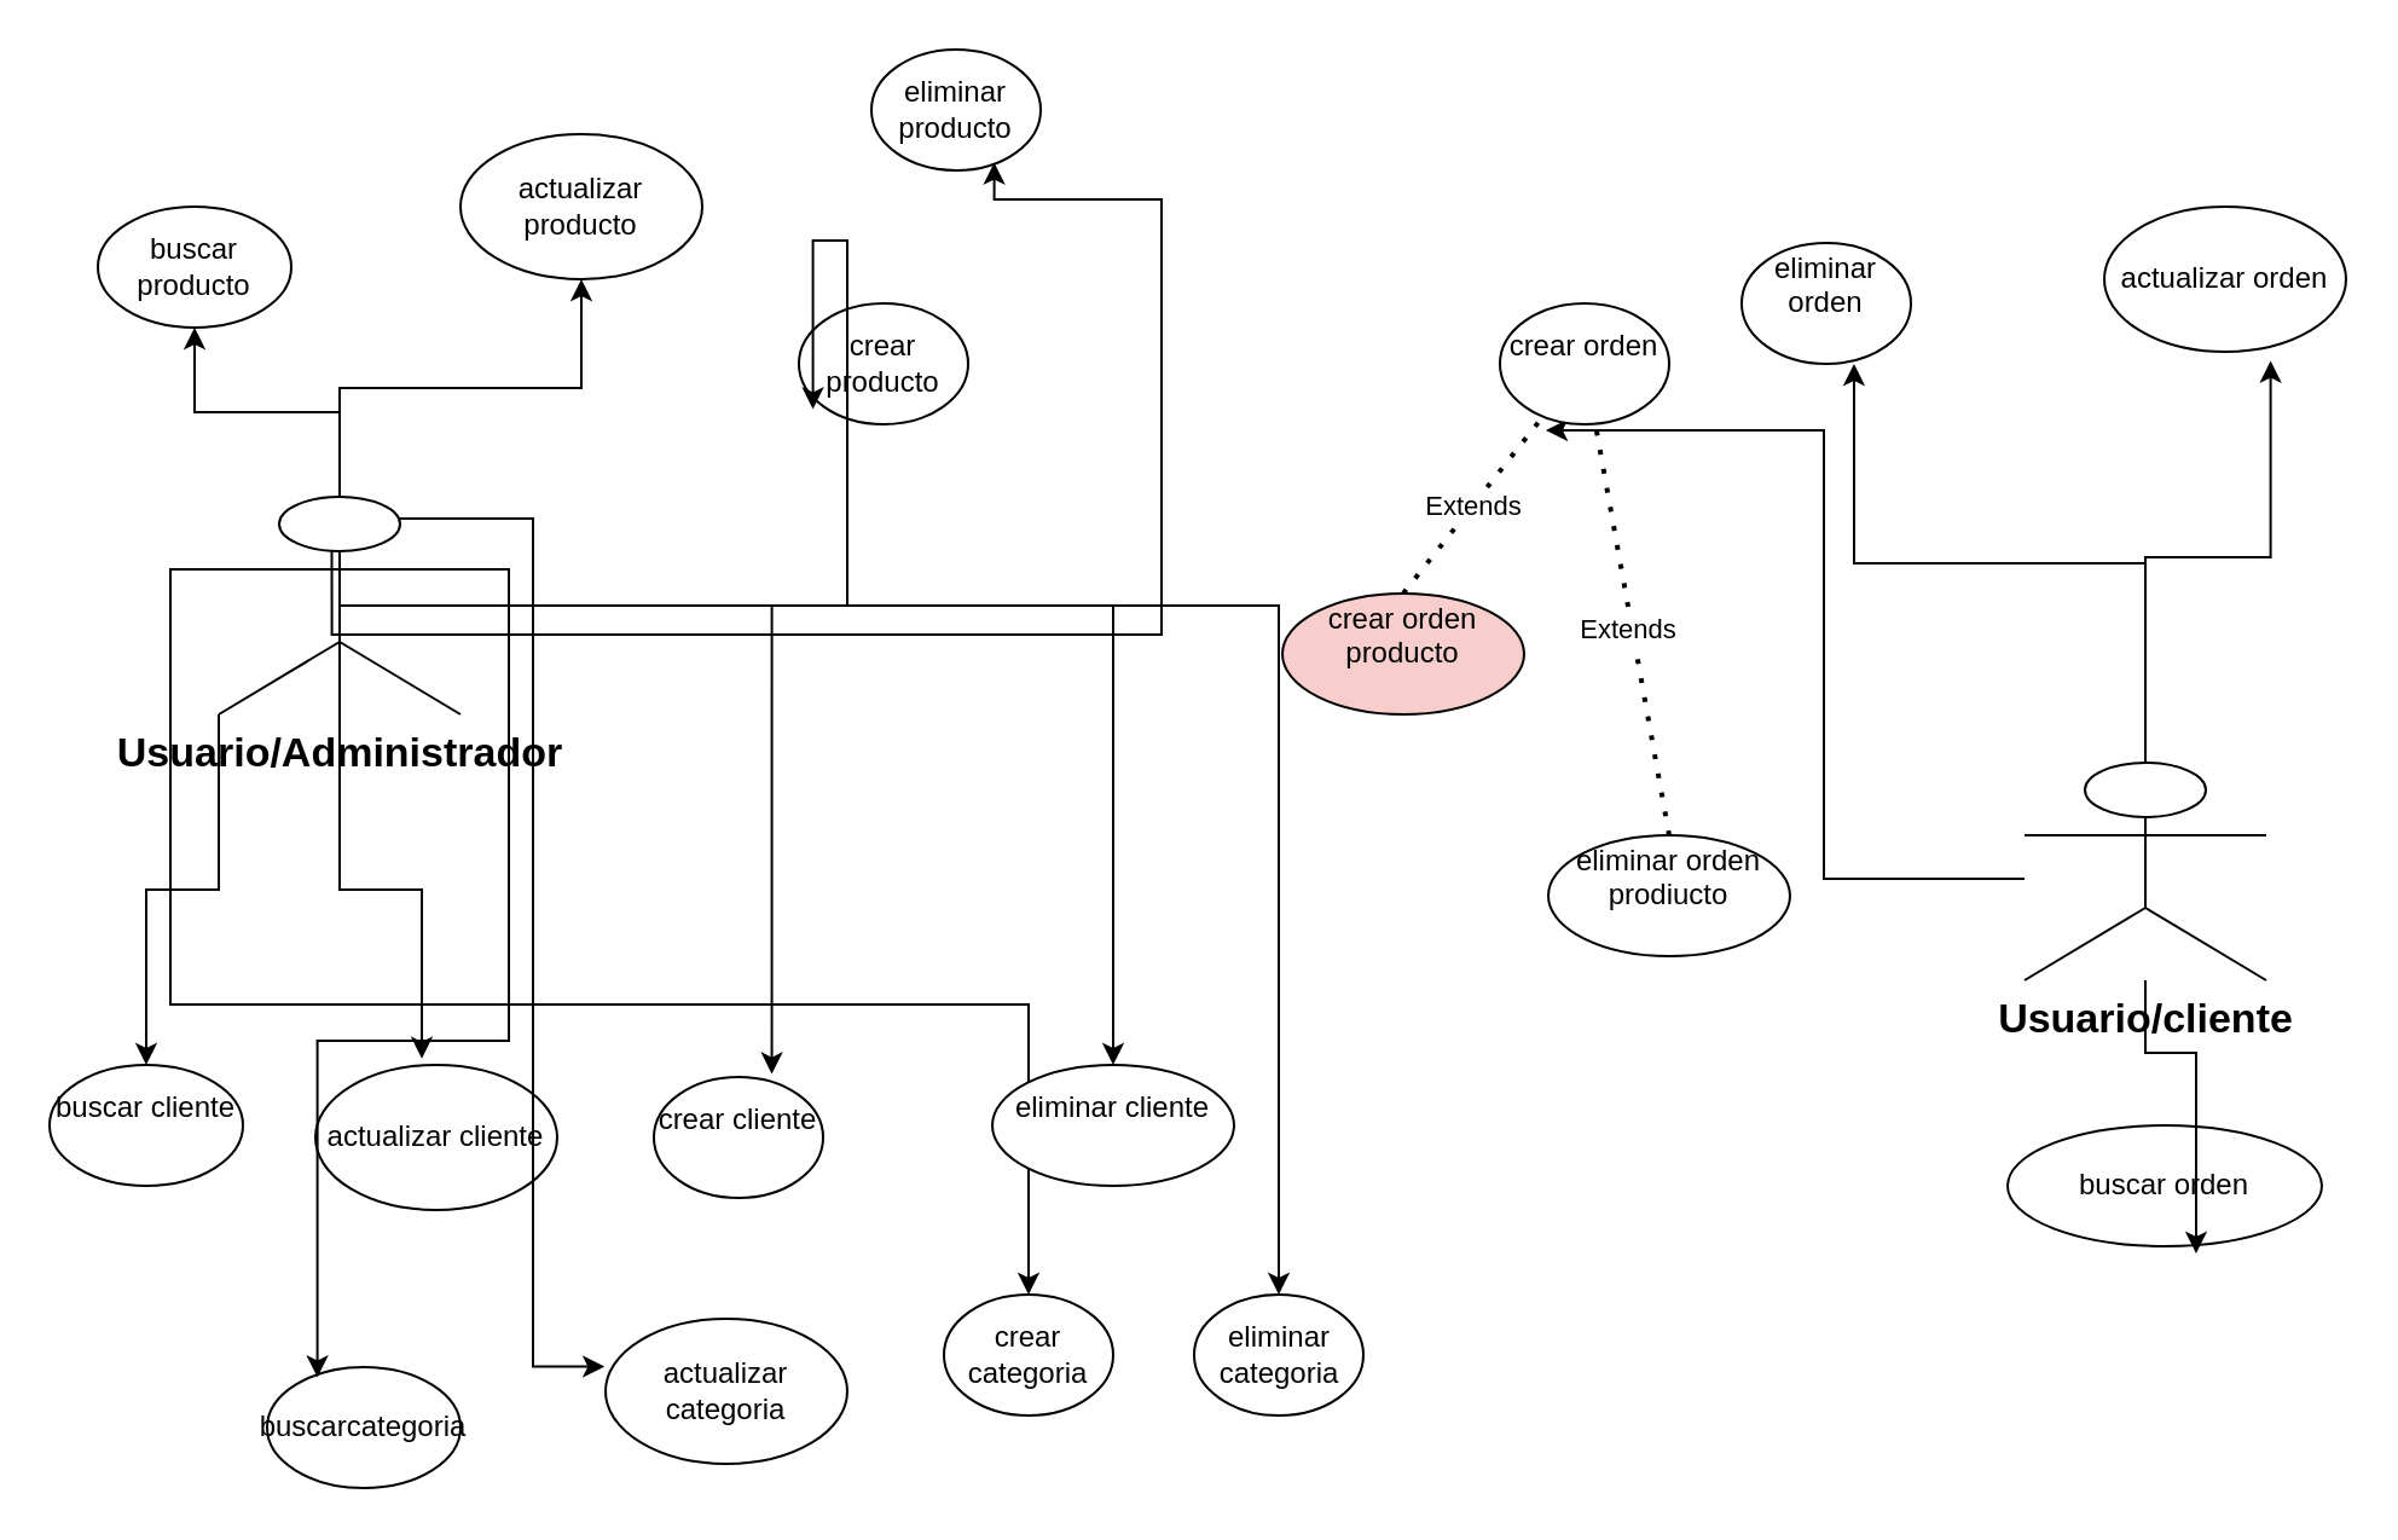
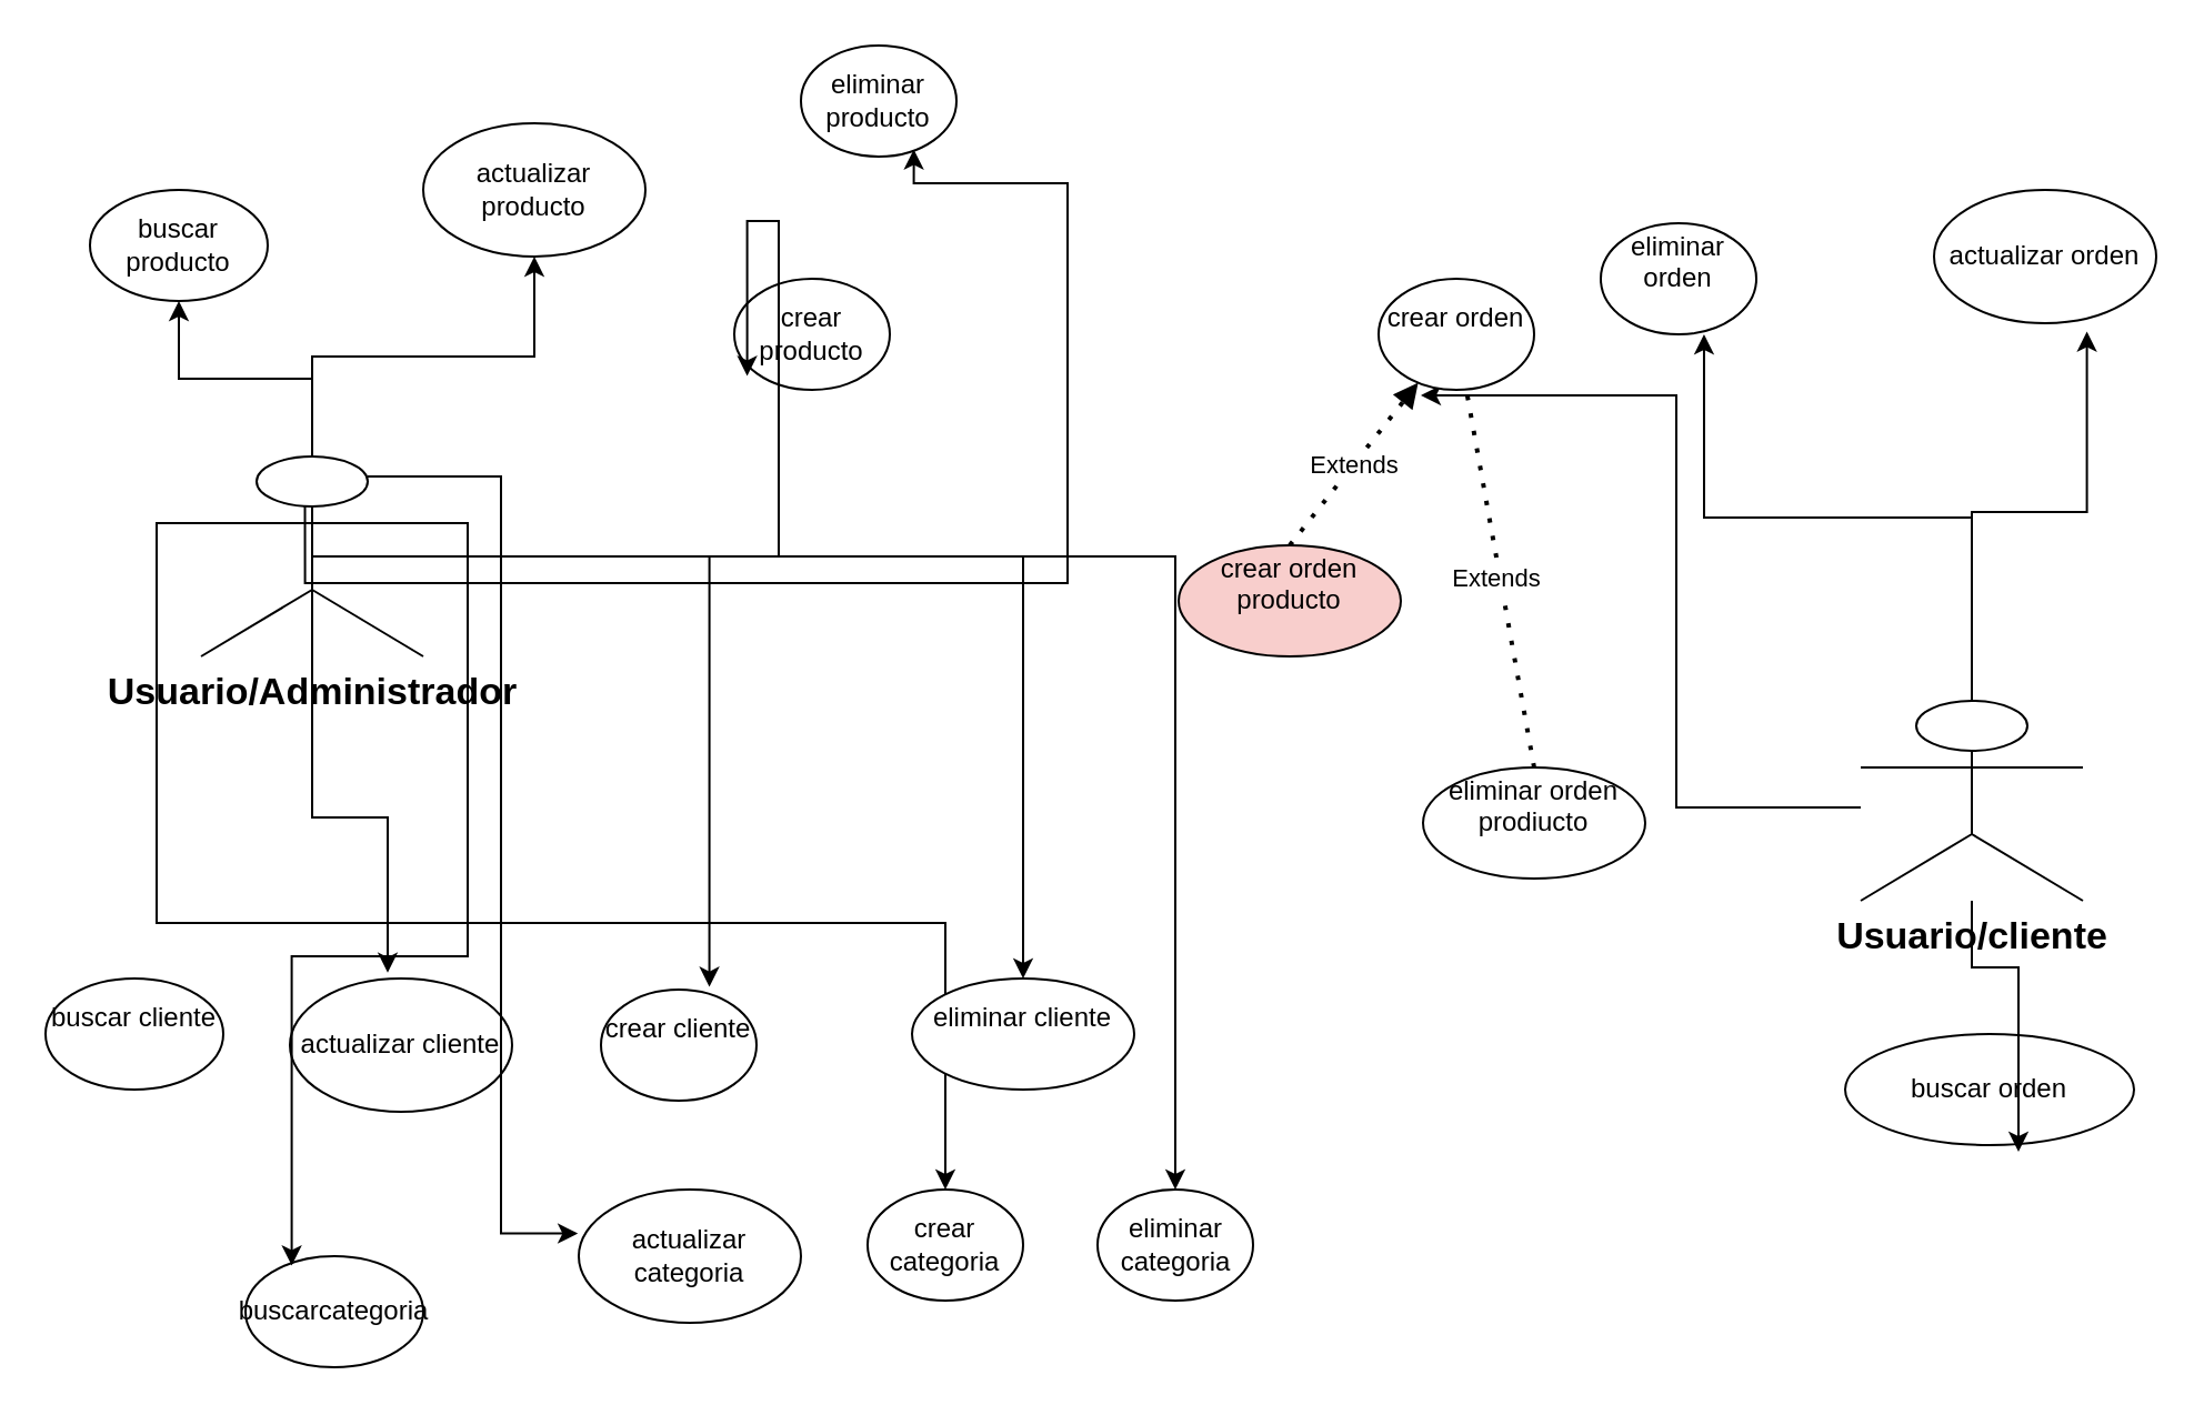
- <mxCell id="36" value="" style="endArrow=none;dashed=1;html=1;dashPattern=1 3;strokeWidth=2;rounded=0;exitX=0.5;exitY=0;exitDx=0;exitDy=0;" edge="1" parent="1" source="38" target="23"><mxGeometry width="50" height="50" relative="1" as="geometry"><mxPoint x="570" y="200" as="sourcePoint" /><mxPoint x="620" y="150" as="targetPoint" /></mxGeometry></mxCell>
+ <mxCell id="36" value="" style="endArrow=block;dashed=1;html=1;dashPattern=1 3;strokeWidth=2;rounded=0;exitX=0.5;exitY=0;exitDx=0;exitDy=0;" edge="1" parent="1" source="38" target="23"><mxGeometry width="50" height="50" relative="1" as="geometry"><mxPoint x="570" y="200" as="sourcePoint" /><mxPoint x="620" y="150" as="targetPoint" /></mxGeometry></mxCell>
- <mxCell id="6" style="edgeStyle=orthogonalEdgeStyle;rounded=0;orthogonalLoop=1;jettySize=auto;html=1;exitX=0;exitY=1;exitDx=0;exitDy=0;exitPerimeter=0;entryX=0.5;entryY=0;entryDx=0;entryDy=0;" edge="1" parent="1" source="10" target="17"><mxGeometry relative="1" as="geometry" /></mxCell>
- <mxCell id="30" value="actualizar categoria" style="ellipse;whiteSpace=wrap;html=1;" vertex="1" parent="1"><mxGeometry x="250" y="545" width="100" height="60" as="geometry" /></mxCell>
+ <mxCell id="30" value="actualizar categoria" style="ellipse;whiteSpace=wrap;html=1;" vertex="1" parent="1"><mxGeometry x="260" y="535" width="100" height="60" as="geometry" /></mxCell>
